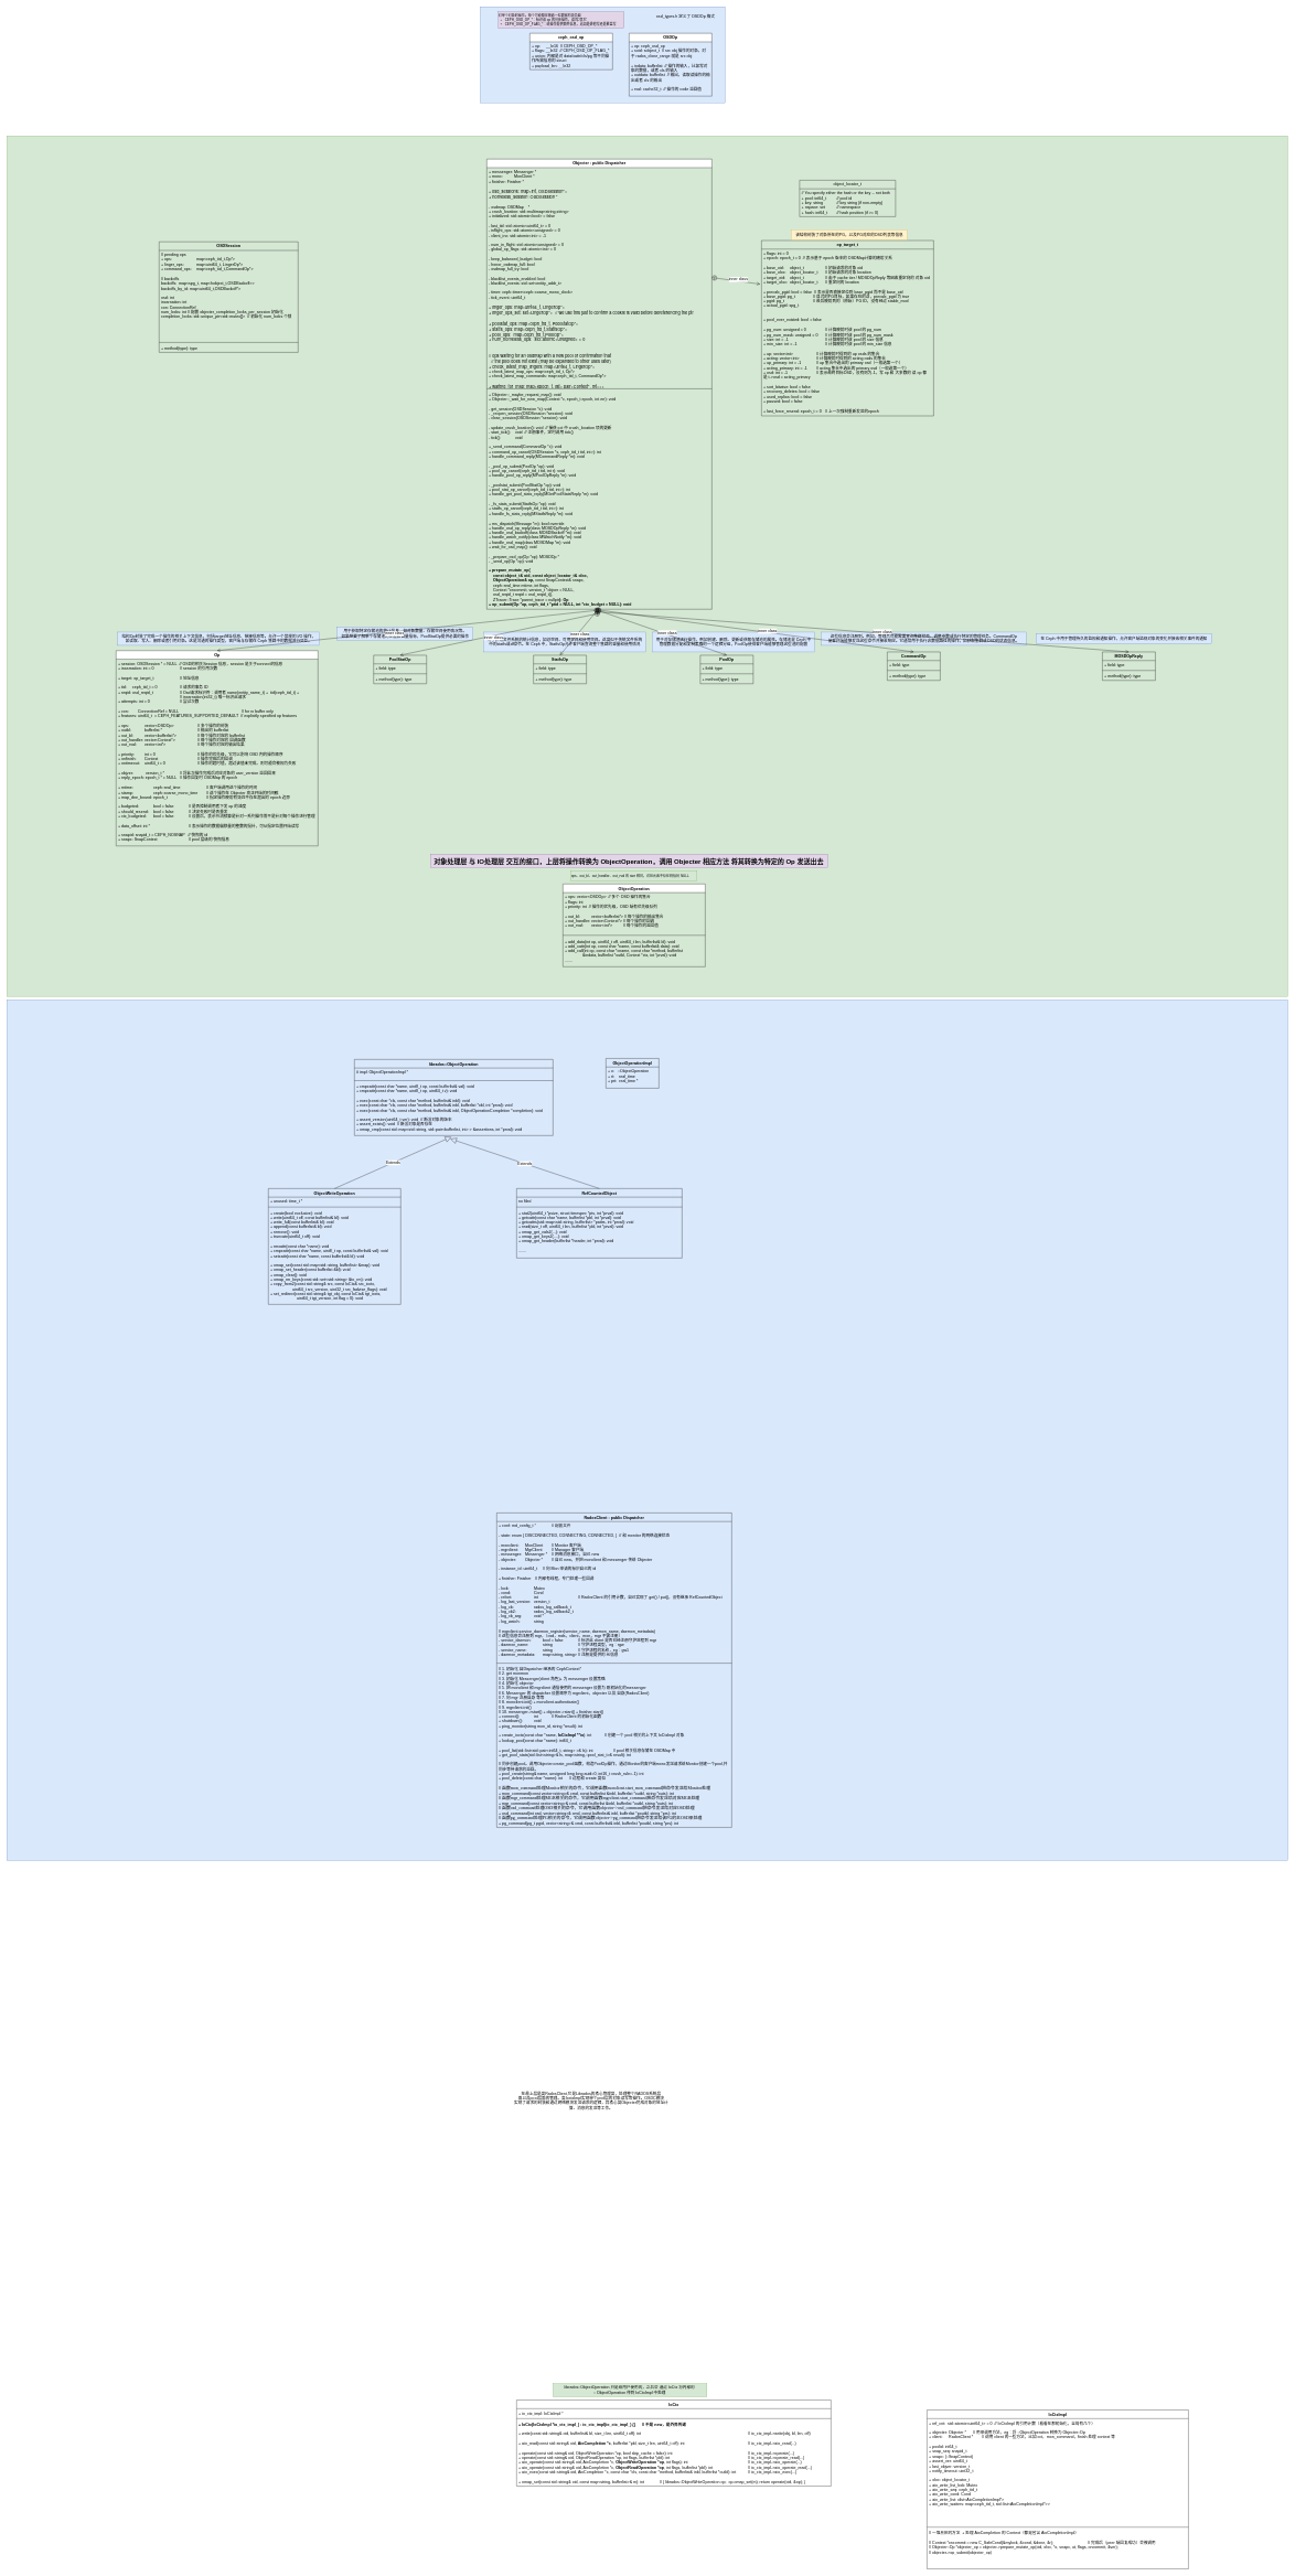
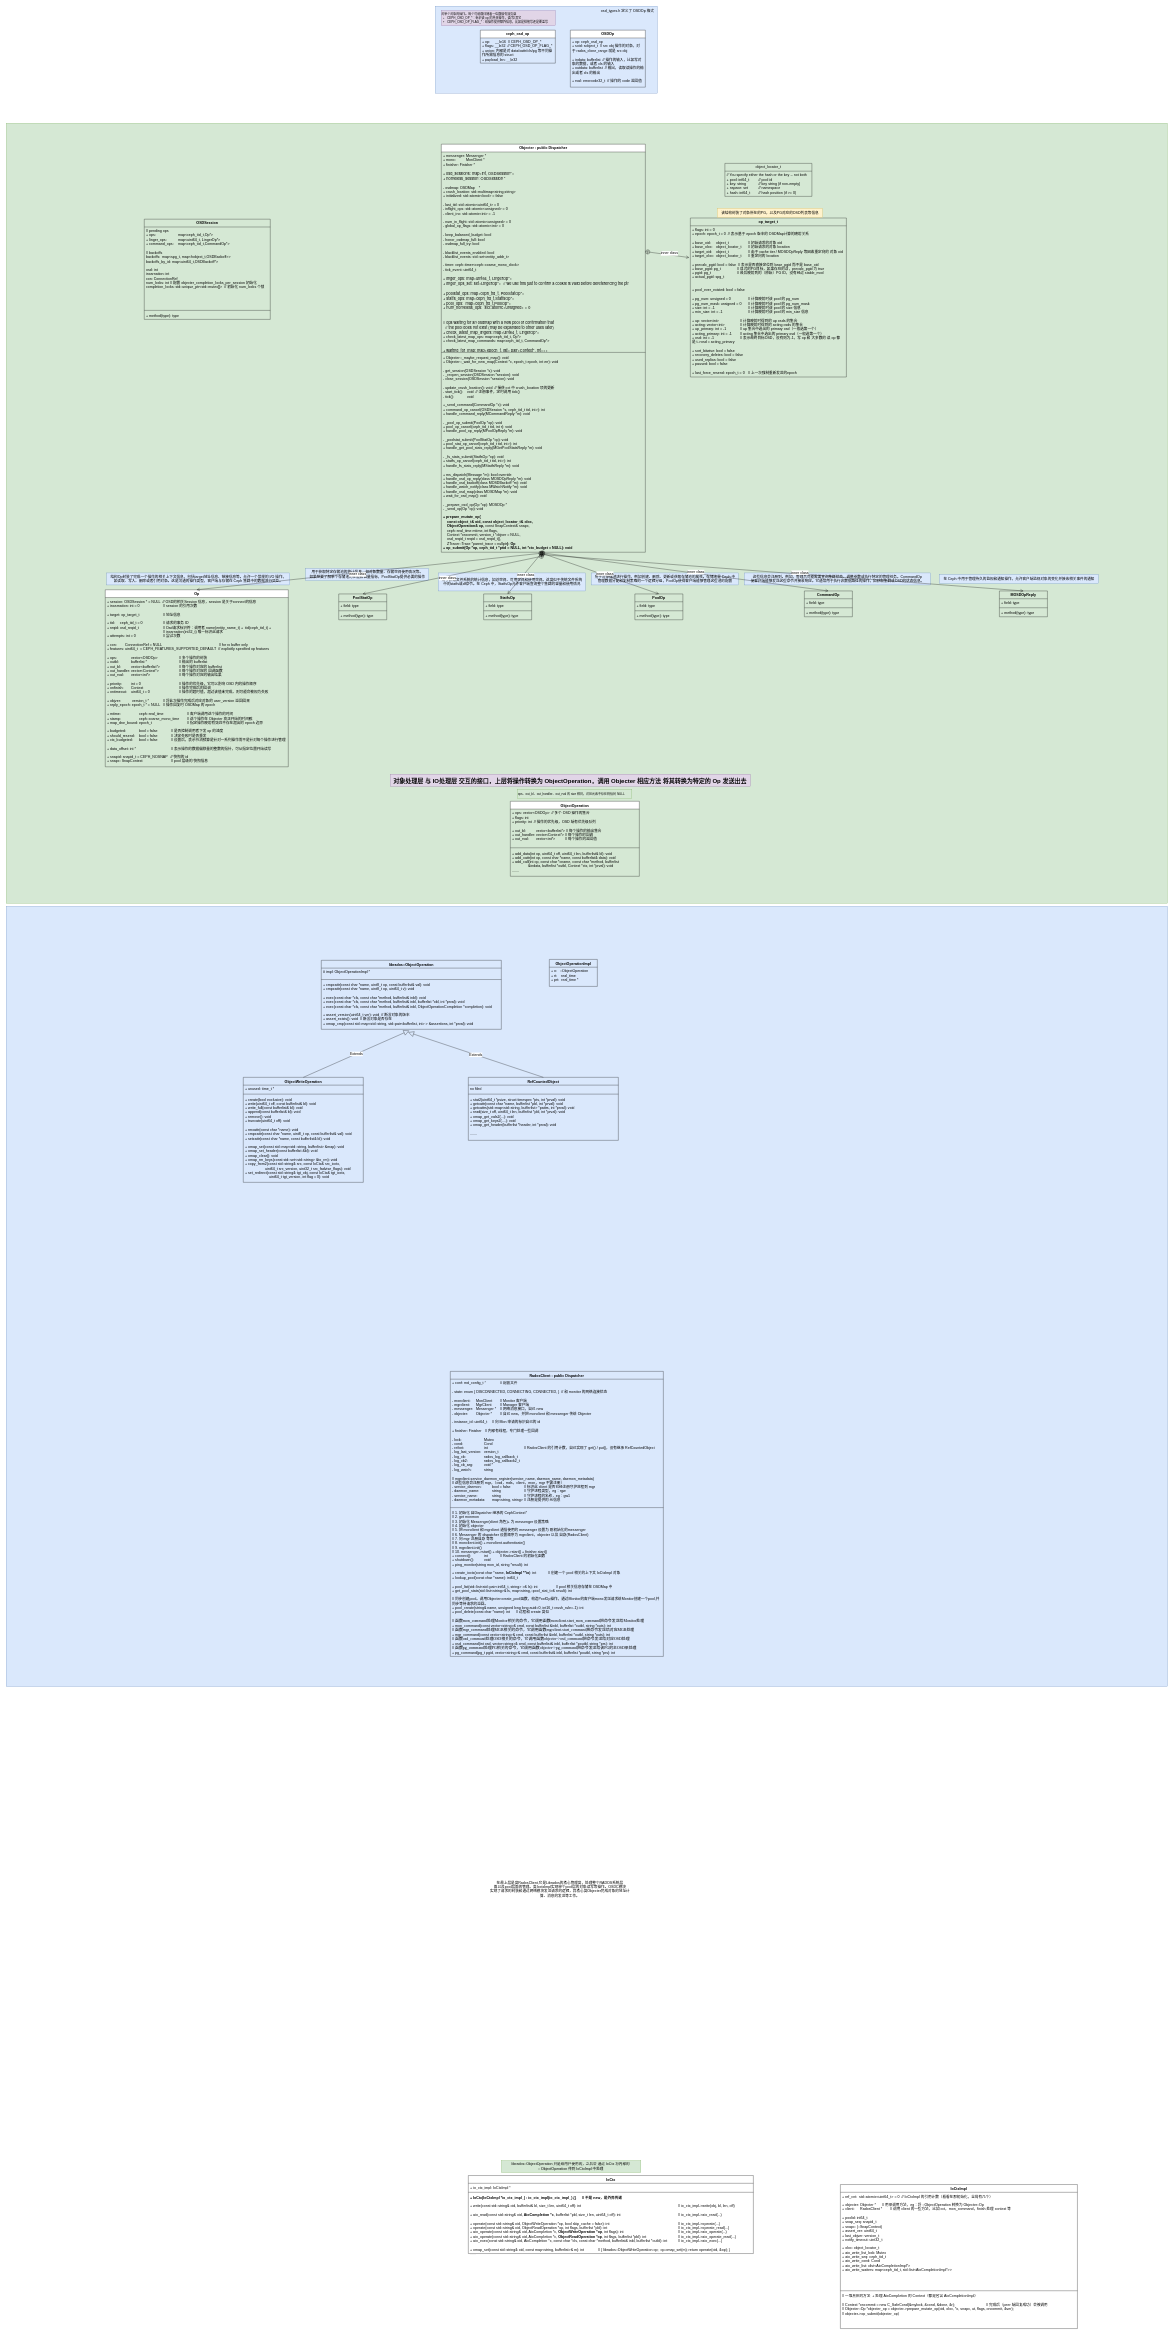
- <mxCell id="13" value="osd_types.h 定义了 OSDOp 格式" style="text;html=1;align=center;verticalAlign=middle;resizable=0;points=[];autosize=1;strokeColor=none;fillColor=none;fontFamily=Helvetica;fontSize=12;fontColor=default;" vertex="1" parent="1"><mxGeometry x="1970" y="35" width="200" height="30" as="geometry" /></mxCell>
+ <mxCell id="13" value="osd_types.h 定义了 OSDOp 格式" style="text;html=1;align=center;verticalAlign=middle;resizable=0;points=[];autosize=1;strokeColor=none;fillColor=none;fontFamily=Helvetica;fontSize=12;fontColor=default;" vertex="1" parent="1"><mxGeometry x="1990" y="20" width="200" height="30" as="geometry" /></mxCell>
- <mxCell id="12" value="&lt;span style=&quot;font-size: 10px;&quot;&gt;&lt;font style=&quot;font-size: 10px;&quot;&gt;对单个对象的操作。每个可能都伴随着一些数据有效负载&lt;/font&gt;&lt;/span&gt;&lt;div style=&quot;font-size: 10px;&quot;&gt;&lt;ul style=&quot;border-color: var(--border-color); padding-left: 20px; margin-top: 2px; margin-left: 0px; margin-bottom: 2px; font-size: 10px;&quot;&gt;&lt;li style=&quot;border-color: var(--border-color); font-size: 10px;&quot;&gt;&lt;span style=&quot;border-color: var(--border-color); text-wrap: wrap; font-size: 10px;&quot;&gt;&lt;font style=&quot;font-size: 10px;&quot;&gt;CEPH_OSD_OP_*：标识该 op 的具体操作，读/写/其它&lt;/font&gt;&lt;/span&gt;&lt;/li&gt;&lt;li style=&quot;border-color: var(--border-color); font-size: 10px;&quot;&gt;&lt;span style=&quot;border-color: var(--border-color); text-wrap: wrap; font-size: 10px;&quot;&gt;&lt;font style=&quot;font-size: 10px;&quot;&gt;CEPH_OSD_OP_FLAG_*：给操作提供额外信息，比如是排他写还是覆盖写&lt;/font&gt;&lt;/span&gt;&lt;/li&gt;&lt;/ul&gt;&lt;/div&gt;" style="text;html=1;align=left;verticalAlign=middle;resizable=0;points=[];autosize=1;fontFamily=Helvetica;fontSize=10;fillColor=#e1d5e7;strokeColor=#9673a6;imageWidth=24;arcSize=12;absoluteArcSize=0;imageHeight=24;imageAspect=1;imageAlign=left;imageVerticalAlign=middle;fillOpacity=100;overflow=width;" vertex="1" parent="1"><mxGeometry x="1505" y="35" width="380" height="50" as="geometry" /></mxCell>
+ <mxCell id="12" value="&lt;span style=&quot;font-size: 10px;&quot;&gt;&lt;font style=&quot;font-size: 10px;&quot;&gt;对单个对象的操作。每个可能都伴随着一些数据有效负载&lt;/font&gt;&lt;/span&gt;&lt;div style=&quot;font-size: 10px;&quot;&gt;&lt;ul style=&quot;border-color: var(--border-color); padding-left: 20px; margin-top: 2px; margin-left: 0px; margin-bottom: 2px; font-size: 10px;&quot;&gt;&lt;li style=&quot;border-color: var(--border-color); font-size: 10px;&quot;&gt;&lt;span style=&quot;border-color: var(--border-color); text-wrap: wrap; font-size: 10px;&quot;&gt;&lt;font style=&quot;font-size: 10px;&quot;&gt;CEPH_OSD_OP_*：标识该 op 的具体操作，读/写/其它&lt;/font&gt;&lt;/span&gt;&lt;/li&gt;&lt;li style=&quot;border-color: var(--border-color); font-size: 10px;&quot;&gt;&lt;span style=&quot;border-color: var(--border-color); text-wrap: wrap; font-size: 10px;&quot;&gt;&lt;font style=&quot;font-size: 10px;&quot;&gt;CEPH_OSD_OP_FLAG_*：给操作提供额外信息，比如是排他写还是覆盖写&lt;/font&gt;&lt;/span&gt;&lt;/li&gt;&lt;/ul&gt;&lt;/div&gt;" style="text;html=1;align=left;verticalAlign=middle;resizable=0;points=[];autosize=1;fontFamily=Helvetica;fontSize=10;fillColor=#e1d5e7;strokeColor=#9673a6;imageWidth=24;arcSize=12;absoluteArcSize=0;imageHeight=24;imageAspect=1;imageAlign=left;imageVerticalAlign=middle;fillOpacity=100;overflow=width;" vertex="1" parent="1"><mxGeometry x="1470" y="35" width="380" height="50" as="geometry" /></mxCell>
- <mxCell id="9" value="+ op:&amp;nbsp;ceph_osd_op&lt;div&gt;+ soid: sobject_t&amp;nbsp; // src obj 操作的对象，对于&amp;nbsp;rados_clone_range 就是 src obj&lt;/div&gt;&lt;div&gt;&lt;br&gt;&lt;/div&gt;&lt;div&gt;+&amp;nbsp;&lt;span style=&quot;background-color: initial;&quot;&gt;indata:&amp;nbsp;&lt;/span&gt;&lt;span style=&quot;background-color: initial;&quot;&gt;bufferlist&amp;nbsp; // 操作的输入，比如写对象的数据，或者 cls 的输入&lt;/span&gt;&lt;/div&gt;&lt;div&gt;&lt;span style=&quot;background-color: initial;&quot;&gt;+ outdata:&amp;nbsp;&lt;/span&gt;&lt;span style=&quot;background-color: initial;&quot;&gt;bufferlist&lt;/span&gt;&lt;span style=&quot;background-color: initial;&quot;&gt;&amp;nbsp; // 输出，读取读操作的输出或者 cls 的输出&lt;/span&gt;&lt;/div&gt;&lt;div&gt;&lt;span style=&quot;background-color: initial;&quot;&gt;&lt;br&gt;&lt;/span&gt;&lt;/div&gt;&lt;div&gt;&lt;span style=&quot;background-color: initial;&quot;&gt;+&amp;nbsp;&lt;/span&gt;&lt;span style=&quot;background-color: initial;&quot;&gt;rval:&amp;nbsp;&lt;/span&gt;&lt;span style=&quot;background-color: initial;&quot;&gt;cache32_t&amp;nbsp; // 操作的 code 返回值&lt;/span&gt;&lt;/div&gt;" style="text;strokeColor=none;fillColor=none;align=left;verticalAlign=top;spacingLeft=4;spacingRight=4;overflow=hidden;rotatable=0;points=[[0,0.5],[1,0.5]];portConstraint=eastwest;whiteSpace=wrap;html=1;" vertex="1" parent="8"><mxGeometry y="26" width="250" height="164" as="geometry" /></mxCell>
+ <mxCell id="9" value="+ op:&amp;nbsp;ceph_osd_op&lt;div&gt;+ soid: sobject_t&amp;nbsp; // src obj 操作的对象，对于&amp;nbsp;rados_clone_range 就是 src obj&lt;/div&gt;&lt;div&gt;&lt;br&gt;&lt;/div&gt;&lt;div&gt;+&amp;nbsp;&lt;span style=&quot;background-color: initial;&quot;&gt;indata:&amp;nbsp;&lt;/span&gt;&lt;span style=&quot;background-color: initial;&quot;&gt;bufferlist&amp;nbsp; // 操作的输入，比如写对象的数据，或者 cls 的输入&lt;/span&gt;&lt;/div&gt;&lt;div&gt;&lt;span style=&quot;background-color: initial;&quot;&gt;+ outdata:&amp;nbsp;&lt;/span&gt;&lt;span style=&quot;background-color: initial;&quot;&gt;bufferlist&lt;/span&gt;&lt;span style=&quot;background-color: initial;&quot;&gt;&amp;nbsp; // 输出，读取读操作的输出或者 cls 的输出&lt;/span&gt;&lt;/div&gt;&lt;div&gt;&lt;span style=&quot;background-color: initial;&quot;&gt;&lt;br&gt;&lt;/span&gt;&lt;/div&gt;&lt;div&gt;&lt;span style=&quot;background-color: initial;&quot;&gt;+&amp;nbsp;&lt;/span&gt;&lt;span style=&quot;background-color: initial;&quot;&gt;rval:&amp;nbsp;&lt;/span&gt;&lt;span style=&quot;background-color: initial;&quot;&gt;errorcode32_t&amp;nbsp; // 操作的 code 返回值&lt;/span&gt;&lt;/div&gt;" style="text;strokeColor=none;fillColor=none;align=left;verticalAlign=top;spacingLeft=4;spacingRight=4;overflow=hidden;rotatable=0;points=[[0,0.5],[1,0.5]];portConstraint=eastwest;whiteSpace=wrap;html=1;" vertex="1" parent="8"><mxGeometry y="26" width="250" height="164" as="geometry" /></mxCell>
- <mxCell id="48" value="用于对存储池进行操作，例如创建、删除、更新或获取存储池的属性。&lt;span style=&quot;background-color: initial;&quot;&gt;存储池是&amp;nbsp;&lt;/span&gt;&lt;span style=&quot;background-color: initial;&quot;&gt;Ceph 中&lt;/span&gt;&lt;div&gt;管理数据分配和复制策略的一个逻辑分组，PoolOp使得客户端能够管理这些池的配置&lt;/div&gt;" style="text;html=1;align=center;verticalAlign=middle;resizable=0;points=[];autosize=1;strokeColor=#6c8ebf;fillColor=#dae8fc;fontFamily=Helvetica;fontSize=12;" vertex="1" parent="1"><mxGeometry x="1970" y="1909" width="490" height="60" as="geometry" /></mxCell>
+ <mxCell id="48" value="用于对存储池进行操作，例如创建、删除、更新或获取存储池的属性。&lt;span style=&quot;background-color: initial;&quot;&gt;存储池是&amp;nbsp;&lt;/span&gt;&lt;span style=&quot;background-color: initial;&quot;&gt;Ceph 中&lt;/span&gt;&lt;div&gt;管理数据分配和复制策略的一个逻辑分组，PoolOp使得客户端能够管理这些池的配置&lt;/div&gt;" style="text;html=1;align=center;verticalAlign=middle;resizable=0;points=[];autosize=1;strokeColor=#6c8ebf;fillColor=#dae8fc;fontFamily=Helvetica;fontSize=12;" vertex="1" parent="1"><mxGeometry x="1970" y="1909" width="490" height="40" as="geometry" /></mxCell>
- <mxCell id="88" value="&lt;div&gt;在最上层是类RadosClient,它是Librados的核心管理类，处理整个RADOS系统层&lt;/div&gt;&lt;div&gt;面以及pool层面的管理。类IoctxImpl实现单个pool层的对象读写等操作。OSDC模块&lt;/div&gt;&lt;div&gt;实现了请求的封装和通过网络模块发送请求的逻辑，其核心类Objecter完成对象的地址计&lt;/div&gt;&lt;div&gt;算、消息的发送等工作。&lt;/div&gt;" style="text;html=1;align=center;verticalAlign=middle;resizable=0;points=[];autosize=1;strokeColor=none;fillColor=none;fontFamily=Helvetica;fontSize=12;fontColor=default;" vertex="1" parent="1"><mxGeometry x="1540" y="6310" width="490" height="70" as="geometry" /></mxCell>
+ <mxCell id="88" value="&lt;div&gt;在最上层是类RadosClient,它是Librados的核心管理类，处理整个RADOS系统层&lt;/div&gt;&lt;div&gt;面以及pool层面的管理。类IoctxImpl实现单个pool层的对象读写等操作。OSDC模块&lt;/div&gt;&lt;div&gt;实现了请求的封装和通过网络模块发送请求的逻辑，其核心类Objecter完成对象的地址计&lt;/div&gt;&lt;div&gt;算、消息的发送等工作。&lt;/div&gt;" style="text;html=1;align=center;verticalAlign=middle;resizable=0;points=[];autosize=1;strokeColor=none;fillColor=none;fontFamily=Helvetica;fontSize=12;fontColor=default;" vertex="1" parent="1"><mxGeometry x="1620" y="6260" width="490" height="70" as="geometry" /></mxCell>
